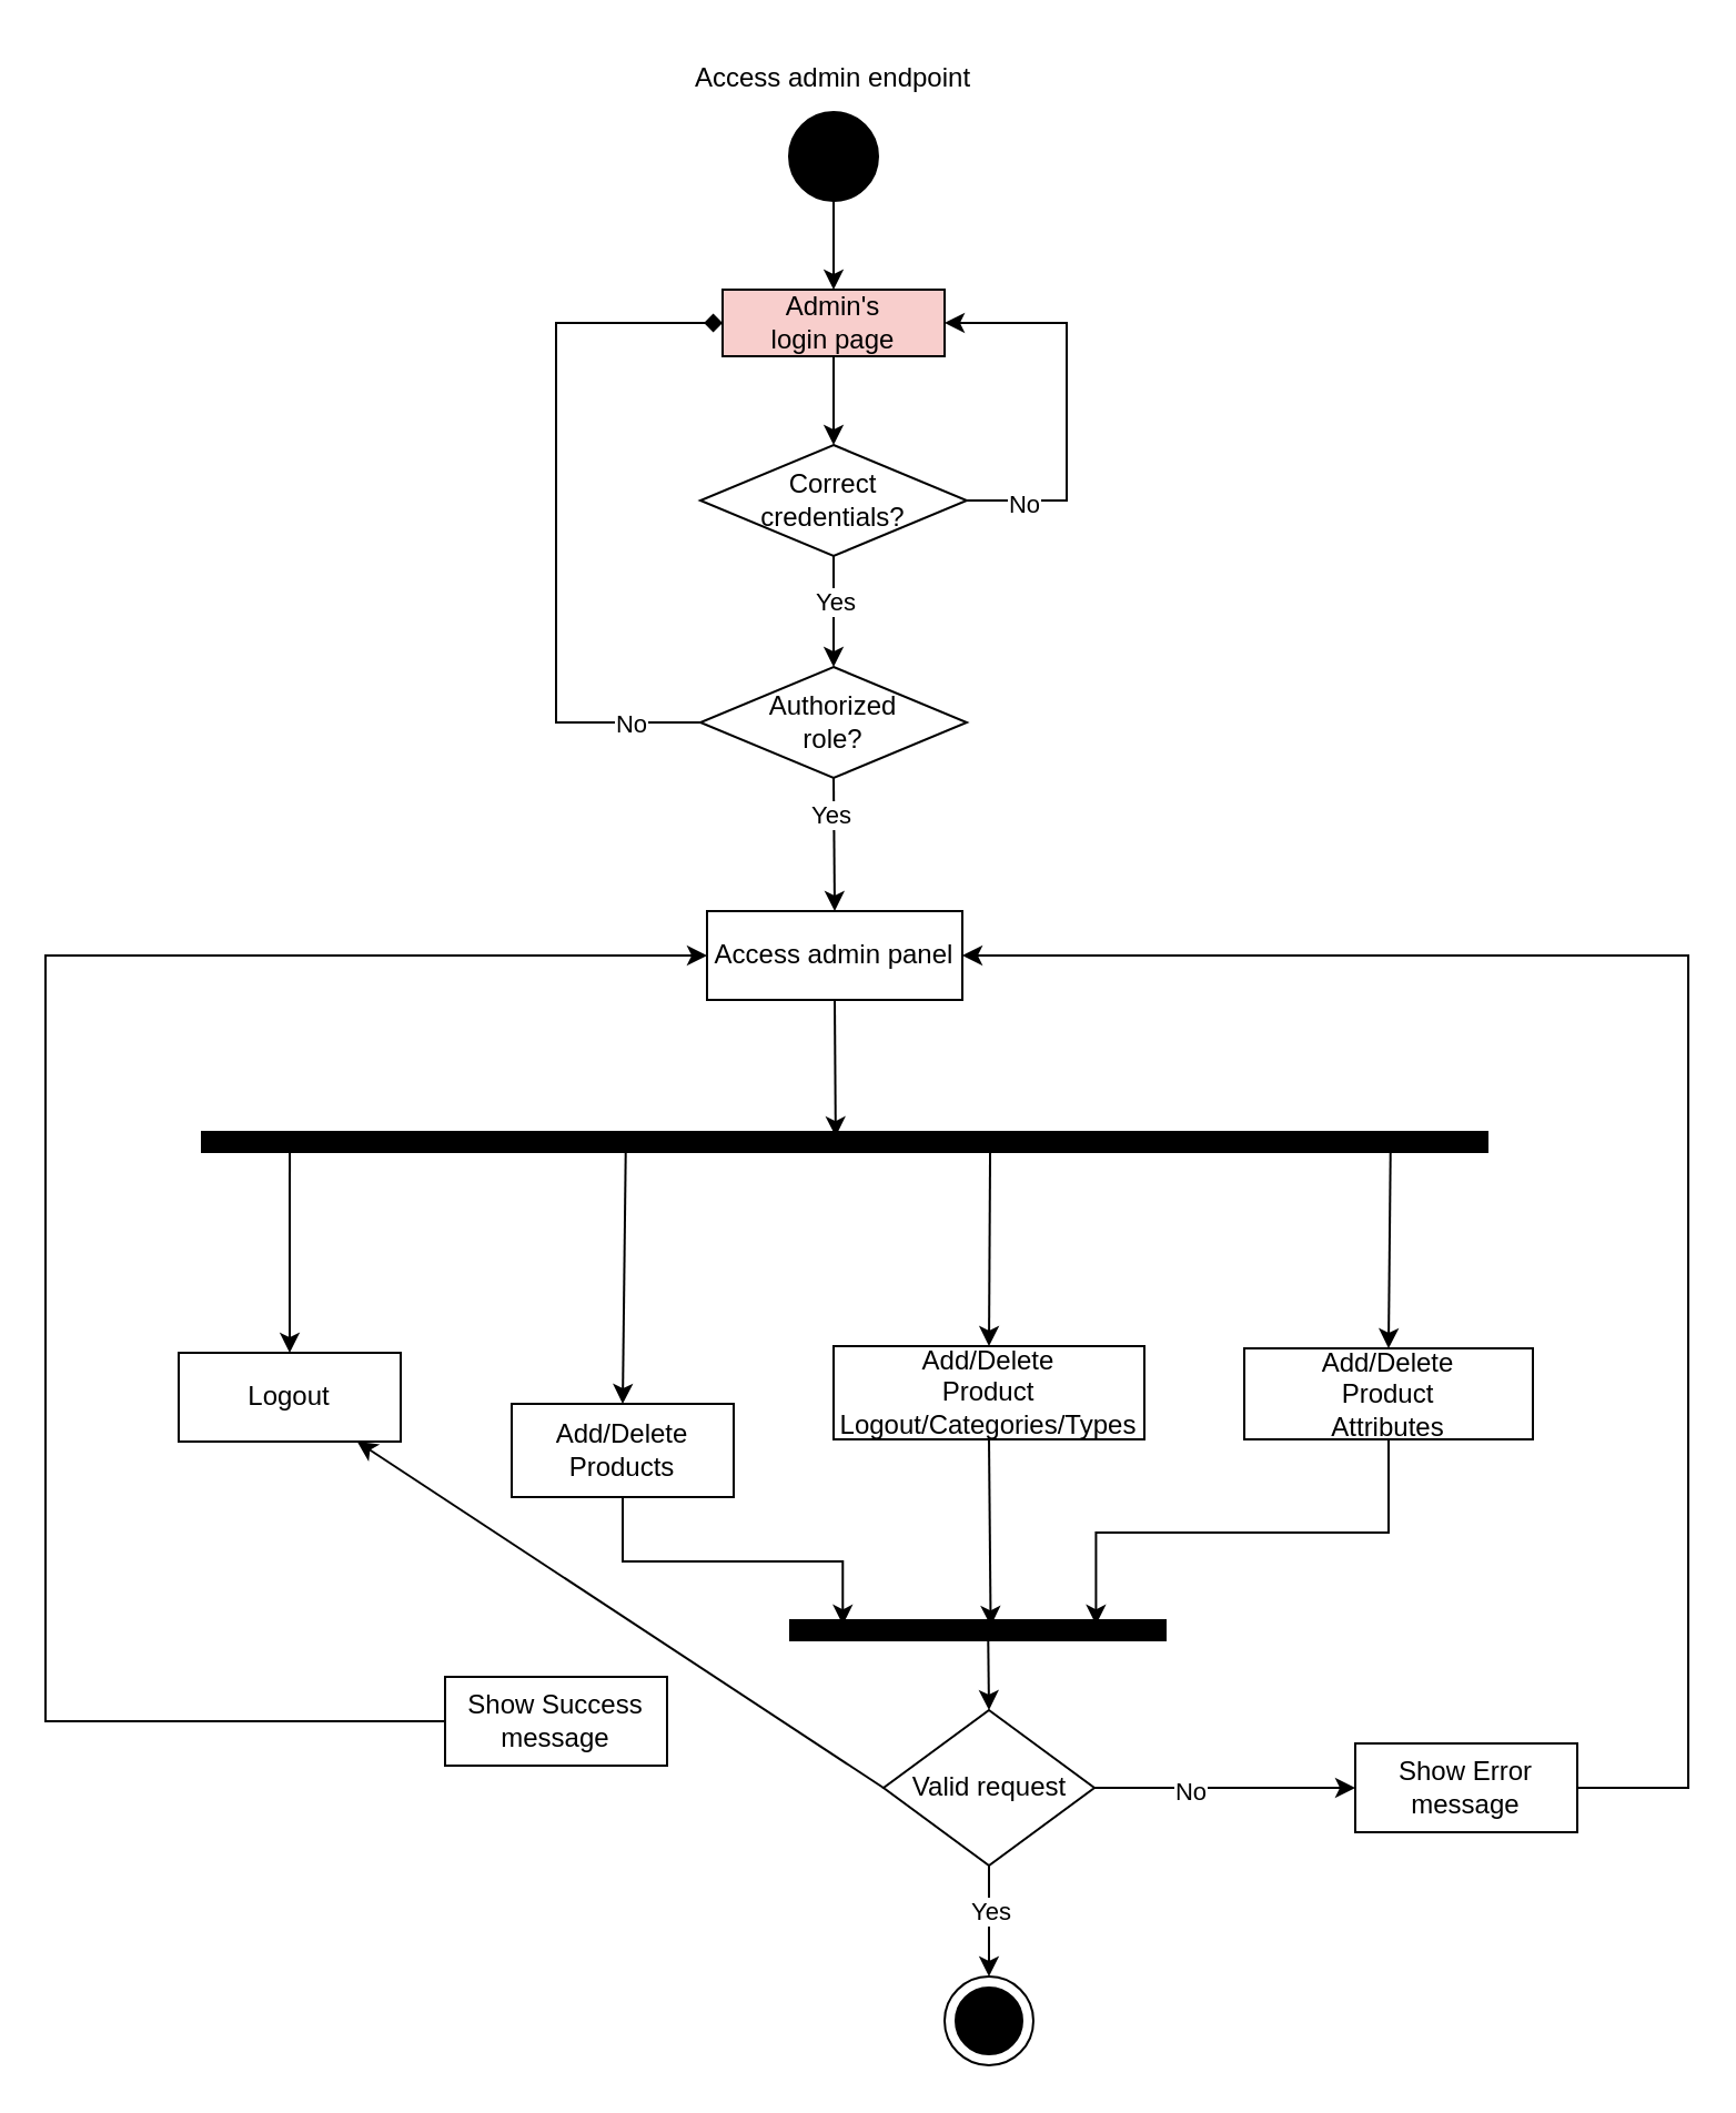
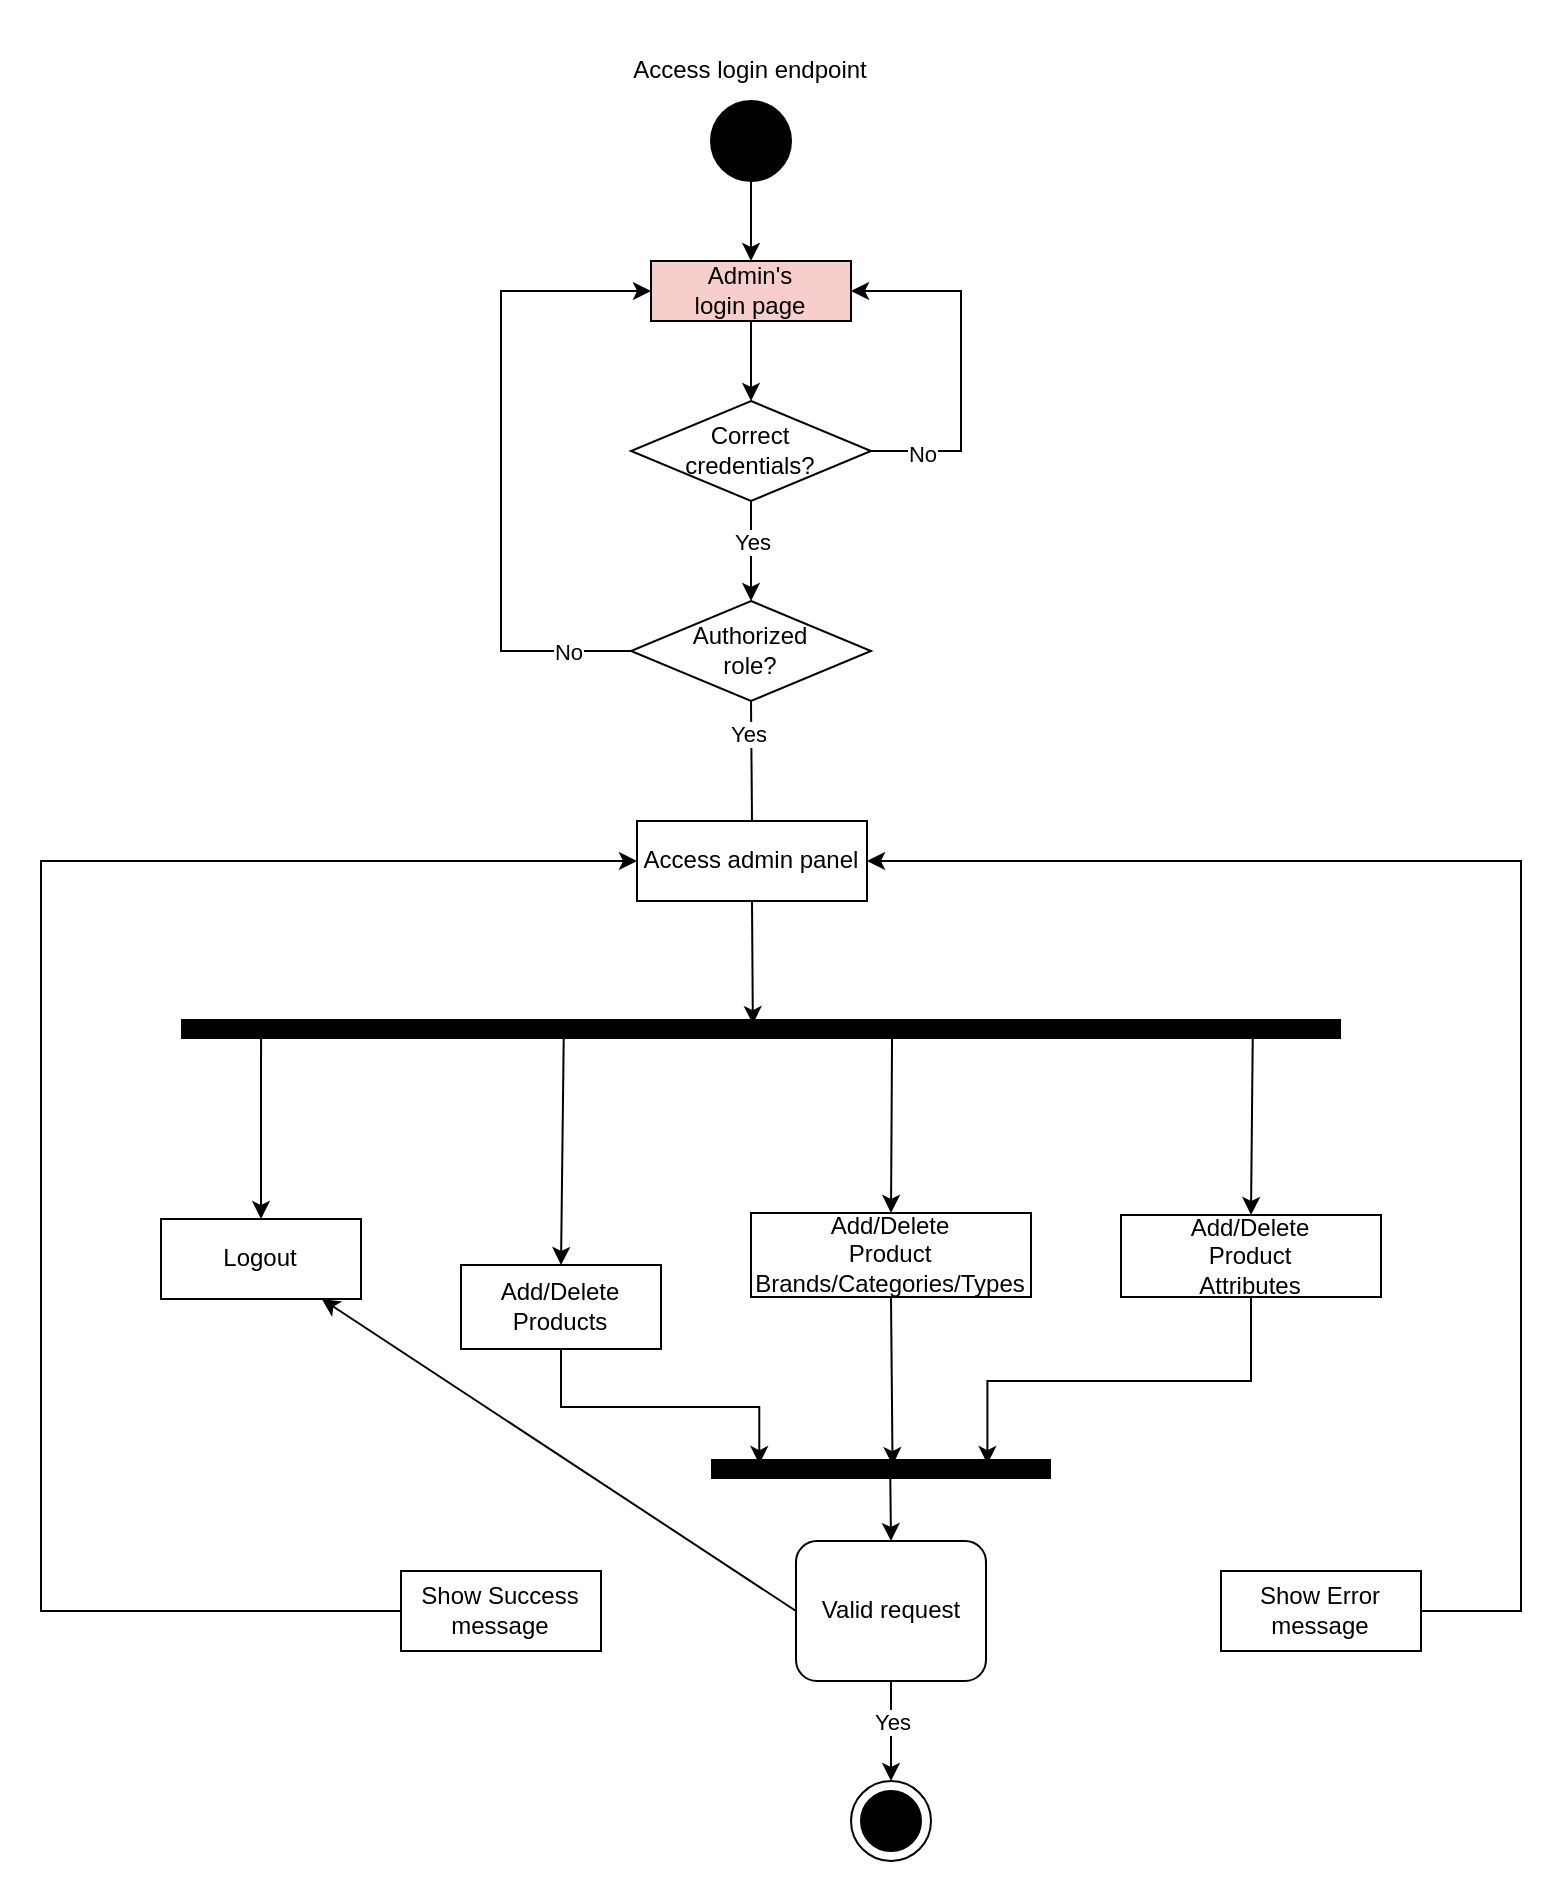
- <mxCell id="3" value="Access admin endpoint" style="text;html=1;strokeColor=none;fillColor=none;align=center;verticalAlign=middle;whiteSpace=wrap;rounded=0;" parent="1" vertex="1"><mxGeometry x="310" y="20" width="130" height="30" as="geometry" /></mxCell>
+ <mxCell id="3" value="Access login endpoint" style="text;html=1;strokeColor=none;fillColor=none;align=center;verticalAlign=middle;whiteSpace=wrap;rounded=0;" parent="1" vertex="1"><mxGeometry x="310" y="20" width="130" height="30" as="geometry" /></mxCell>
- <mxCell id="13" value="" style="endArrow=diamond;html=1;rounded=0;exitX=0;exitY=0.5;exitDx=0;exitDy=0;entryX=0;entryY=0.5;entryDx=0;entryDy=0;edgeStyle=elbowEdgeStyle;" parent="1" source="12" target="5" edge="1"><mxGeometry width="50" height="50" relative="1" as="geometry"><mxPoint x="240" y="350" as="sourcePoint" /><mxPoint x="230" y="330" as="targetPoint" /><Array as="points"><mxPoint x="250" y="240" /></Array></mxGeometry></mxCell>
+ <mxCell id="13" value="" style="endArrow=classic;html=1;rounded=0;exitX=0;exitY=0.5;exitDx=0;exitDy=0;entryX=0;entryY=0.5;entryDx=0;entryDy=0;edgeStyle=elbowEdgeStyle;" parent="1" source="12" target="5" edge="1"><mxGeometry width="50" height="50" relative="1" as="geometry"><mxPoint x="240" y="350" as="sourcePoint" /><mxPoint x="230" y="330" as="targetPoint" /><Array as="points"><mxPoint x="250" y="240" /></Array></mxGeometry></mxCell>
- <mxCell id="15" value="" style="endArrow=classic;html=1;rounded=0;exitX=0.5;exitY=1;exitDx=0;exitDy=0;entryX=0.5;entryY=0;entryDx=0;entryDy=0;" parent="1" source="12" target="17" edge="1"><mxGeometry width="50" height="50" relative="1" as="geometry"><mxPoint x="375" y="360" as="sourcePoint" /><mxPoint x="375" y="400" as="targetPoint" /></mxGeometry></mxCell>
+ <mxCell id="15" value="" style="endArrow=none;html=1;rounded=0;exitX=0.5;exitY=1;exitDx=0;exitDy=0;entryX=0.5;entryY=0;entryDx=0;entryDy=0;" parent="1" source="12" target="17" edge="1"><mxGeometry width="50" height="50" relative="1" as="geometry"><mxPoint x="375" y="360" as="sourcePoint" /><mxPoint x="375" y="400" as="targetPoint" /></mxGeometry></mxCell>
- <mxCell id="25" value="Add/Delete&lt;br&gt;Product&lt;br&gt;Logout/Categories/Types" style="rounded=0;whiteSpace=wrap;html=1;fillColor=#FFFFFF;" parent="1" vertex="1"><mxGeometry x="375" y="606" width="140" height="42" as="geometry" /></mxCell>
+ <mxCell id="25" value="Add/Delete&lt;br&gt;Product&lt;br&gt;Brands/Categories/Types" style="rounded=0;whiteSpace=wrap;html=1;fillColor=#FFFFFF;" parent="1" vertex="1"><mxGeometry x="375" y="606" width="140" height="42" as="geometry" /></mxCell>
- <mxCell id="43" value="Show Success message" style="rounded=0;whiteSpace=wrap;html=1;fillColor=#FFFFFF;" parent="1" vertex="1"><mxGeometry x="200" y="755" width="100" height="40" as="geometry" /></mxCell>
+ <mxCell id="43" value="Show Success message" style="rounded=0;whiteSpace=wrap;html=1;fillColor=#FFFFFF;" parent="1" vertex="1"><mxGeometry x="200" y="785" width="100" height="40" as="geometry" /></mxCell>
- <mxCell id="29" value="Valid request" style="rhombus;whiteSpace=wrap;html=1;fillColor=#FFFFFF;" parent="1" vertex="1"><mxGeometry x="397.5" y="770" width="95" height="70" as="geometry" /></mxCell>
+ <mxCell id="29" value="Valid request" style="whiteSpace=wrap;html=1;fillColor=#FFFFFF;rounded=1;" parent="1" vertex="1"><mxGeometry x="397.5" y="770" width="95" height="70" as="geometry" /></mxCell>
- <mxCell id="40" value="" style="endArrow=classic;html=1;rounded=0;exitX=1;exitY=0.5;exitDx=0;exitDy=0;entryX=0;entryY=0.5;entryDx=0;entryDy=0;" parent="1" source="29" target="39" edge="1"><mxGeometry width="50" height="50" relative="1" as="geometry"><mxPoint x="520" y="810" as="sourcePoint" /><mxPoint x="570" y="760" as="targetPoint" /></mxGeometry></mxCell>
- <mxCell id="41" value="No" style="edgeLabel;html=1;align=center;verticalAlign=middle;resizable=0;points=[];" parent="40" vertex="1" connectable="0"><mxGeometry x="-0.274" y="-1" relative="1" as="geometry"><mxPoint as="offset" /></mxGeometry></mxCell>
